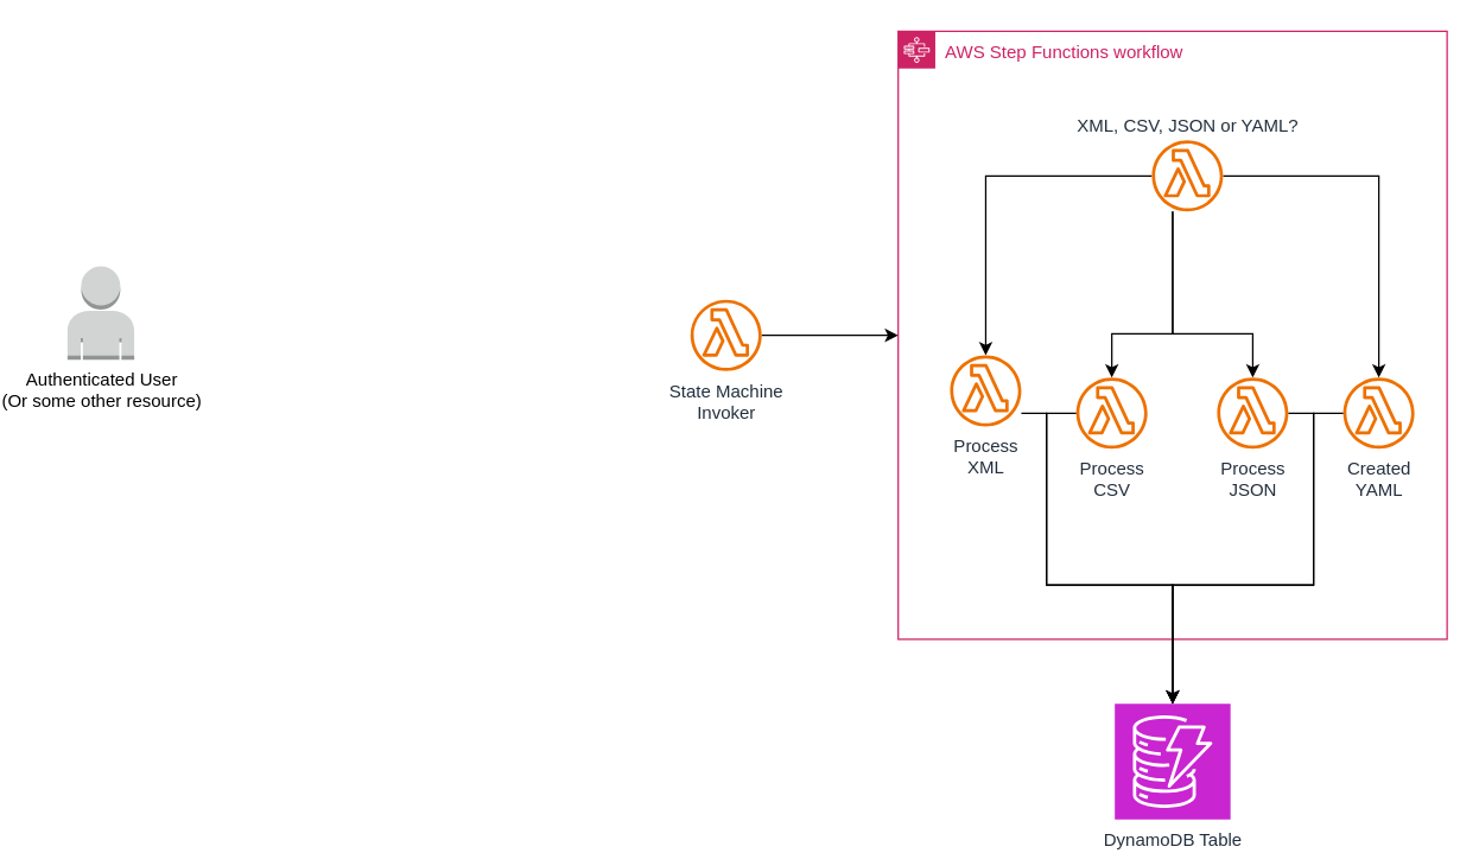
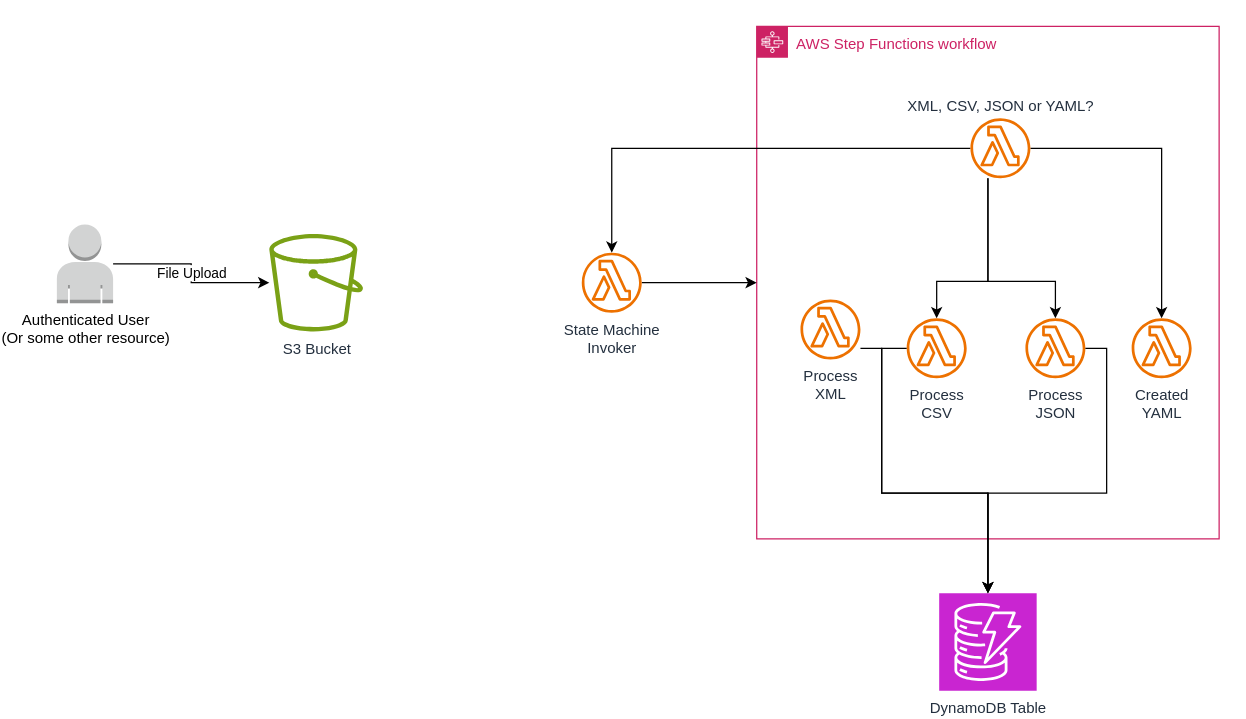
- <mxCell id="3" style="edgeStyle=orthogonalEdgeStyle;rounded=0;orthogonalLoop=1;jettySize=auto;html=1;" parent="2" source="7" target="8" edge="1"><mxGeometry relative="1" as="geometry" /></mxCell>
+ <mxCell id="3" style="edgeStyle=orthogonalEdgeStyle;rounded=0;orthogonalLoop=1;jettySize=auto;html=1;" parent="2" source="7" target="21" edge="1"><mxGeometry relative="1" as="geometry" /></mxCell>
+ <mxCell id="12" value="File Upload" style="edgeStyle=orthogonalEdgeStyle;rounded=0;orthogonalLoop=1;jettySize=auto;html=1;" parent="1" source="13" target="14" edge="1"><mxGeometry relative="1" as="geometry" /></mxCell>
+ <mxCell id="14" value="S3 Bucket" style="sketch=0;outlineConnect=0;fontColor=#232F3E;gradientColor=none;fillColor=#7AA116;strokeColor=none;dashed=0;verticalLabelPosition=bottom;verticalAlign=top;align=center;html=1;fontSize=12;fontStyle=0;aspect=fixed;pointerEvents=1;shape=mxgraph.aws4.bucket;" parent="1" vertex="1"><mxGeometry x="190" y="186.5" width="75" height="78" as="geometry" /></mxCell>
- <mxCell id="19" style="edgeStyle=orthogonalEdgeStyle;rounded=0;orthogonalLoop=1;jettySize=auto;html=1;entryX=0.5;entryY=0;entryDx=0;entryDy=0;entryPerimeter=0;" parent="1" source="9" target="15" edge="1"><mxGeometry relative="1" as="geometry"><Array as="points"><mxPoint x="860" y="278" /><mxPoint x="860" y="394" /><mxPoint x="765" y="394" /></Array></mxGeometry></mxCell>
